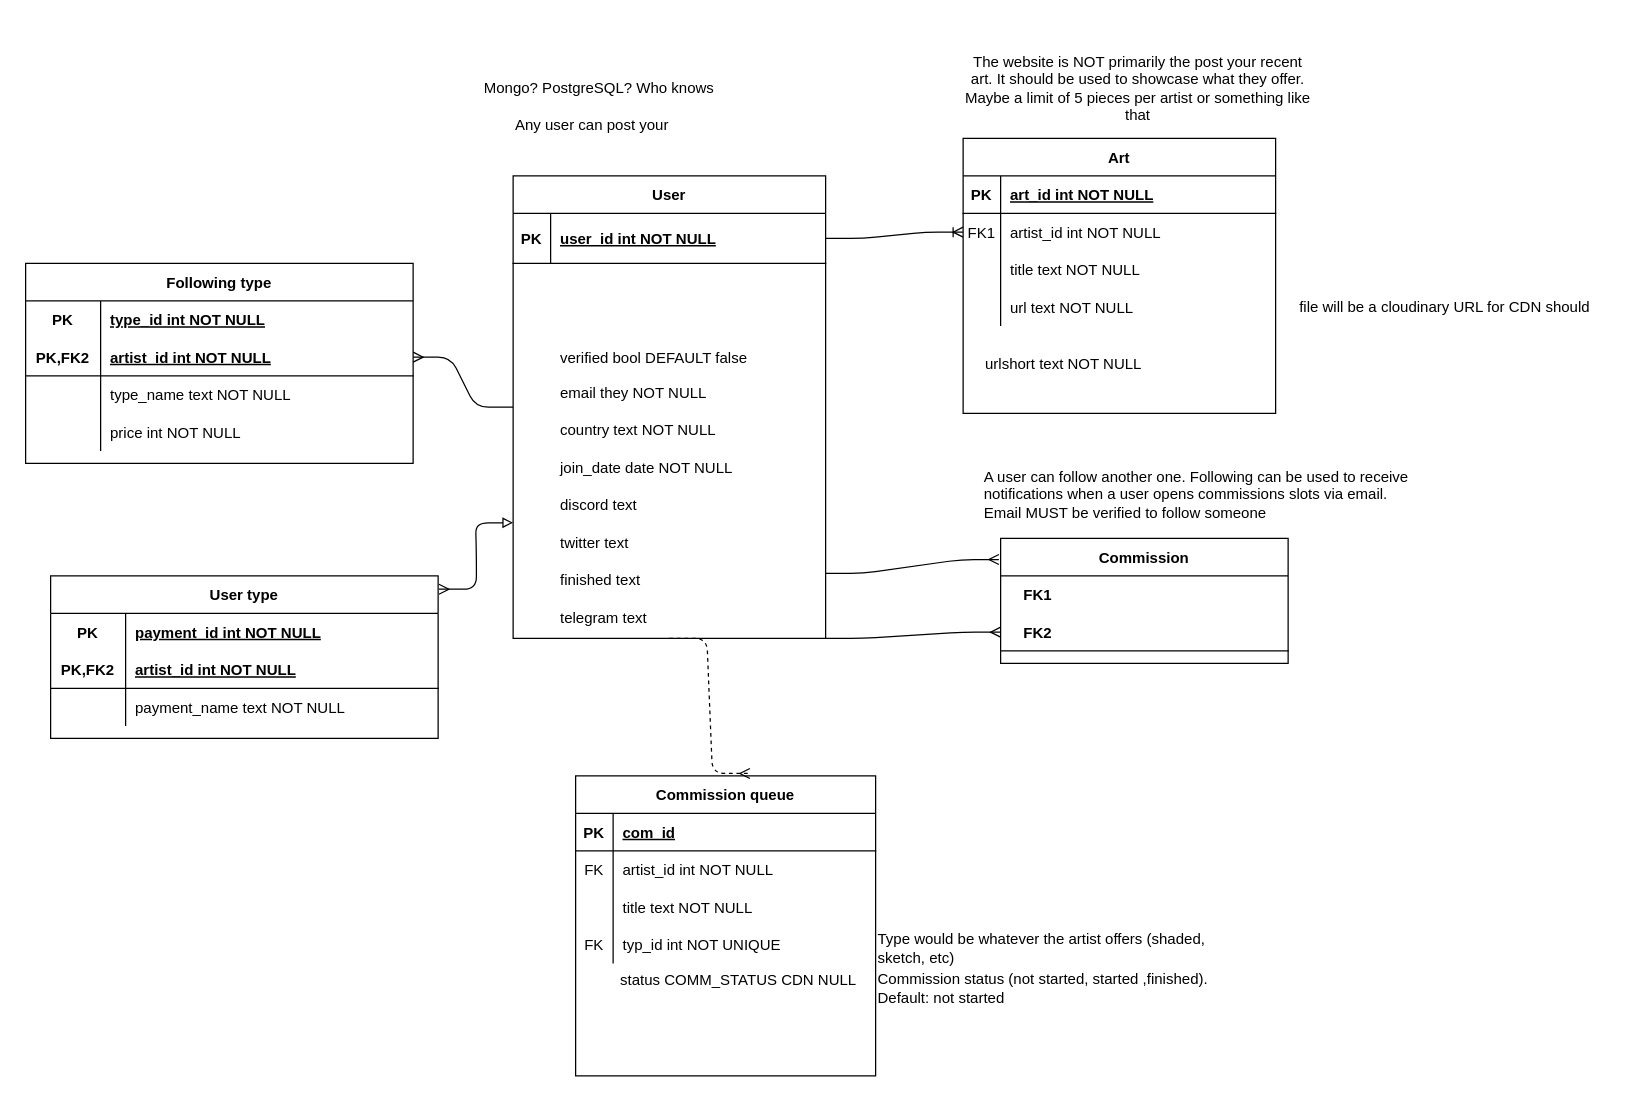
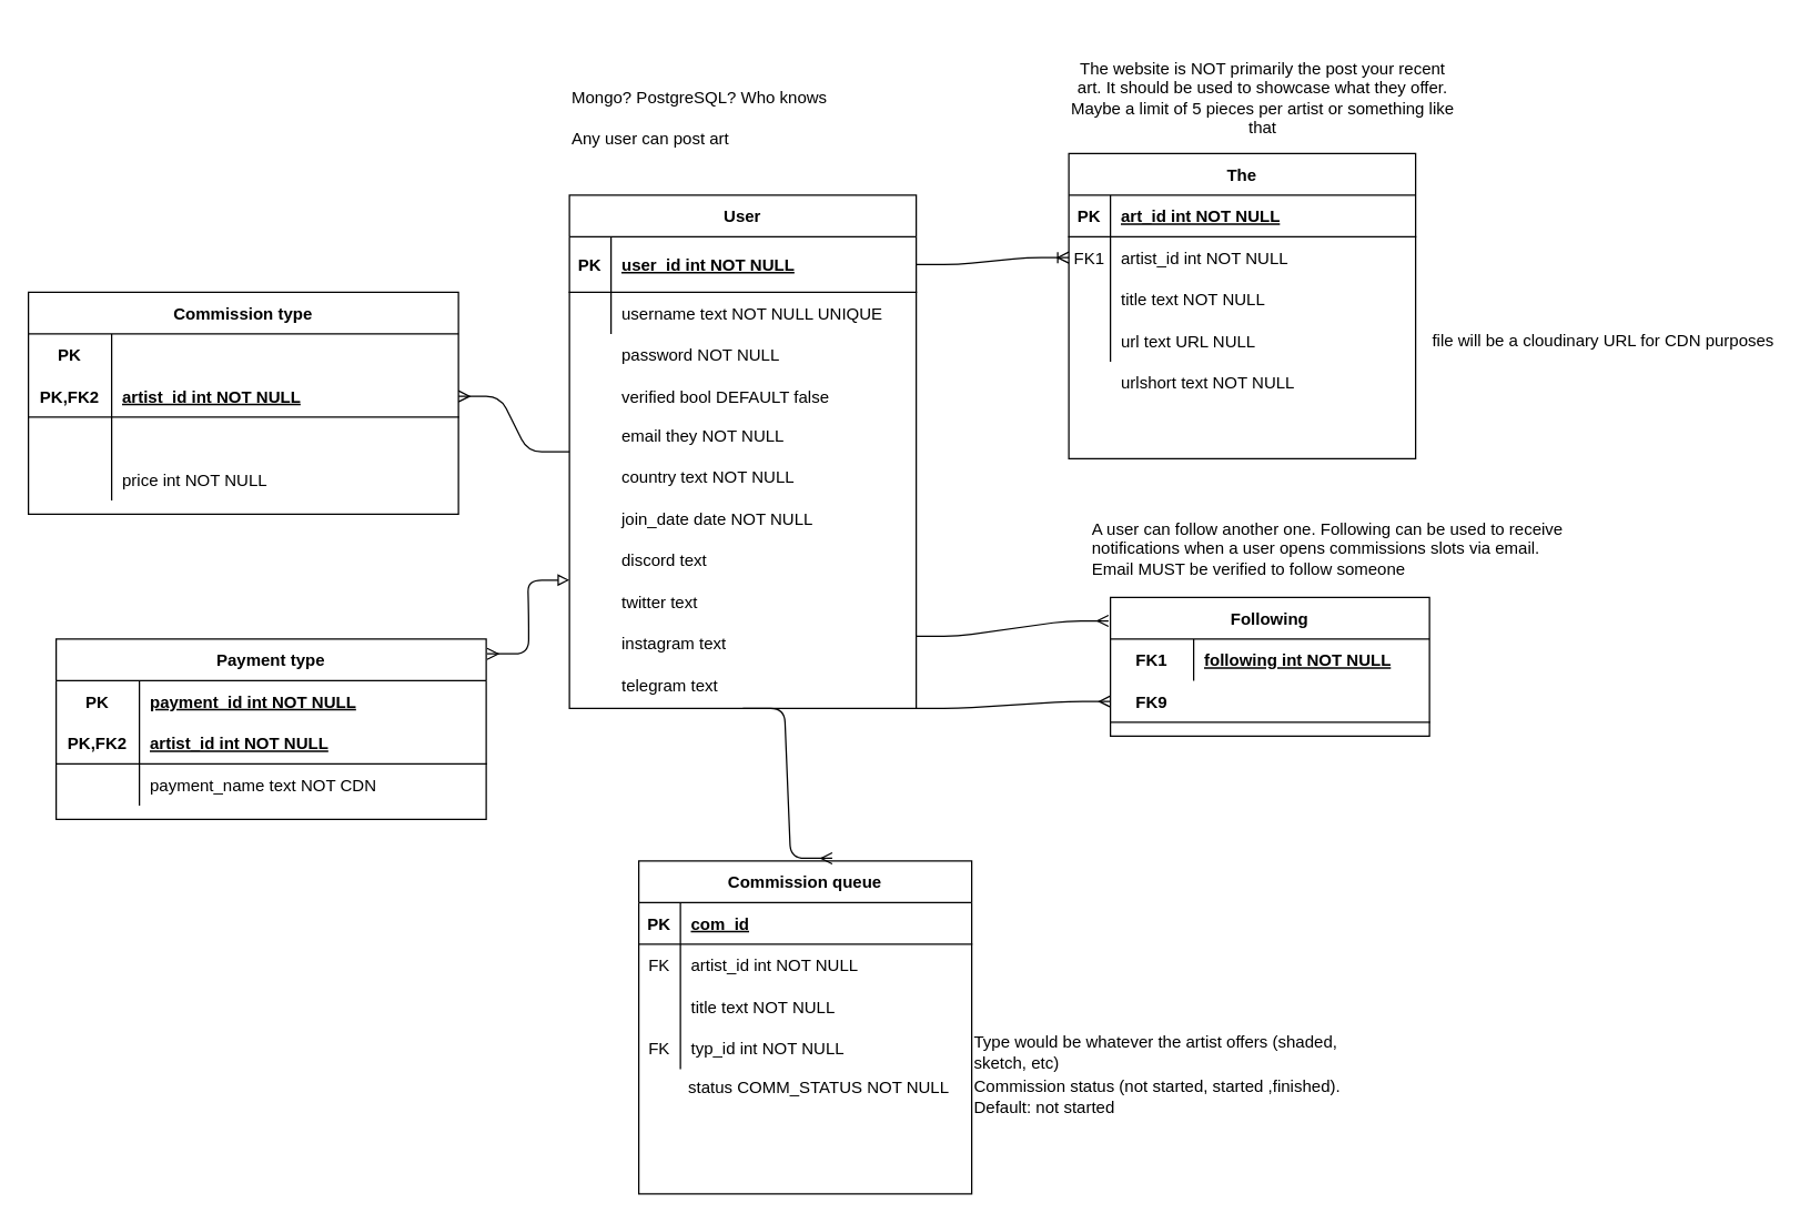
- <mxCell id="23" value="&lt;div align=&quot;left&quot;&gt;Mongo? PostgreSQL? Who knows&lt;/div&gt;" style="text;html=1;align=left;verticalAlign=middle;resizable=0;points=[];autosize=1;" parent="1" vertex="1"><mxGeometry x="385" y="60" width="200" height="20" as="geometry" /></mxCell>
+ <mxCell id="23" value="&lt;div align=&quot;left&quot;&gt;Mongo? PostgreSQL? Who knows&lt;/div&gt;" style="text;html=1;align=left;verticalAlign=middle;resizable=0;points=[];autosize=1;" parent="1" vertex="1"><mxGeometry x="410" y="60" width="200" height="20" as="geometry" /></mxCell>
- <mxCell id="30" value="&lt;div align=&quot;left&quot;&gt;Any user can post your&lt;/div&gt;" style="text;html=1;strokeColor=none;fillColor=none;align=left;verticalAlign=middle;whiteSpace=wrap;rounded=0;" parent="1" vertex="1"><mxGeometry x="410" y="90" width="250" height="20" as="geometry" /></mxCell>
+ <mxCell id="30" value="&lt;div align=&quot;left&quot;&gt;Any user can post art&lt;/div&gt;" style="text;html=1;strokeColor=none;fillColor=none;align=left;verticalAlign=middle;whiteSpace=wrap;rounded=0;" parent="1" vertex="1"><mxGeometry x="410" y="90" width="250" height="20" as="geometry" /></mxCell>
- <mxCell id="3" value="Art" style="shape=table;startSize=30;container=1;collapsible=1;childLayout=tableLayout;fixedRows=1;rowLines=0;fontStyle=1;align=center;resizeLast=1;" parent="1" vertex="1"><mxGeometry x="770" y="110" width="250" height="220" as="geometry" /></mxCell>
+ <mxCell id="3" value="The" style="shape=table;startSize=30;container=1;collapsible=1;childLayout=tableLayout;fixedRows=1;rowLines=0;fontStyle=1;align=center;resizeLast=1;" parent="1" vertex="1"><mxGeometry x="770" y="110" width="250" height="220" as="geometry" /></mxCell>
+ <mxCell id="22" value="username text NOT NULL UNIQUE" style="shape=partialRectangle;overflow=hidden;connectable=0;fillColor=none;top=0;left=0;bottom=0;right=0;align=left;spacingLeft=6;" parent="20" vertex="1"><mxGeometry x="30" width="220" height="30" as="geometry" /></mxCell>
- <mxCell id="59" value="Following type" style="shape=table;startSize=30;container=1;collapsible=1;childLayout=tableLayout;fixedRows=1;rowLines=0;fontStyle=1;align=center;resizeLast=1;" parent="1" vertex="1"><mxGeometry x="20" y="210" width="310" height="160" as="geometry" /></mxCell>
+ <mxCell id="59" value="Commission type" style="shape=table;startSize=30;container=1;collapsible=1;childLayout=tableLayout;fixedRows=1;rowLines=0;fontStyle=1;align=center;resizeLast=1;" parent="1" vertex="1"><mxGeometry x="20" y="210" width="310" height="160" as="geometry" /></mxCell>
- <mxCell id="29" value="file will be a cloudinary URL for CDN should" style="text;html=1;align=center;verticalAlign=middle;resizable=0;points=[];autosize=1;" parent="1" vertex="1"><mxGeometry x="1020" y="235" width="270" height="20" as="geometry" /></mxCell>
+ <mxCell id="29" value="file will be a cloudinary URL for CDN purposes" style="text;html=1;align=center;verticalAlign=middle;resizable=0;points=[];autosize=1;" parent="1" vertex="1"><mxGeometry x="1020" y="235" width="270" height="20" as="geometry" /></mxCell>
- <mxCell id="28" value="url text NOT NULL" style="shape=partialRectangle;overflow=hidden;connectable=0;fillColor=none;top=0;left=0;bottom=0;right=0;align=left;spacingLeft=6;" parent="1" vertex="1"><mxGeometry x="800" y="230" width="220" height="30" as="geometry" /></mxCell>
+ <mxCell id="28" value="url text URL NULL" style="shape=partialRectangle;overflow=hidden;connectable=0;fillColor=none;top=0;left=0;bottom=0;right=0;align=left;spacingLeft=6;" parent="1" vertex="1"><mxGeometry x="800" y="230" width="220" height="30" as="geometry" /></mxCell>
- <mxCell id="62" value="type_id int NOT NULL" style="shape=partialRectangle;connectable=0;fillColor=none;top=0;left=0;bottom=0;right=0;align=left;spacingLeft=6;fontStyle=5;overflow=hidden;" parent="60" vertex="1"><mxGeometry x="60" width="250" height="30" as="geometry" /></mxCell>
+ <mxCell id="32" value="password NOT NULL" style="shape=partialRectangle;overflow=hidden;connectable=0;fillColor=none;top=0;left=0;bottom=0;right=0;align=left;spacingLeft=6;" parent="1" vertex="1"><mxGeometry x="440" y="240" width="220" height="30" as="geometry" /></mxCell>
- <mxCell id="89" value="urlshort text NOT NULL" style="shape=partialRectangle;overflow=hidden;connectable=0;fillColor=none;top=0;left=0;bottom=0;right=0;align=left;spacingLeft=6;" vertex="1" parent="1"><mxGeometry x="780" y="275" width="220" height="30" as="geometry" /></mxCell>
+ <mxCell id="89" value="urlshort text NOT NULL" style="shape=partialRectangle;overflow=hidden;connectable=0;fillColor=none;top=0;left=0;bottom=0;right=0;align=left;spacingLeft=6;" vertex="1" parent="1"><mxGeometry x="800" y="260" width="220" height="30" as="geometry" /></mxCell>
- <mxCell id="68" value="type_name text NOT NULL" style="shape=partialRectangle;connectable=0;fillColor=none;top=0;left=0;bottom=0;right=0;align=left;spacingLeft=6;overflow=hidden;" parent="66" vertex="1"><mxGeometry x="60" width="250" height="30" as="geometry" /></mxCell>
- <mxCell id="53" value="Commission" style="shape=table;startSize=30;container=1;collapsible=1;childLayout=tableLayout;fixedRows=1;rowLines=0;fontStyle=1;align=center;resizeLast=1;" parent="1" vertex="1"><mxGeometry x="800" y="430" width="230" height="100" as="geometry" /></mxCell>
+ <mxCell id="53" value="Following" style="shape=table;startSize=30;container=1;collapsible=1;childLayout=tableLayout;fixedRows=1;rowLines=0;fontStyle=1;align=center;resizeLast=1;" parent="1" vertex="1"><mxGeometry x="800" y="430" width="230" height="100" as="geometry" /></mxCell>
- <mxCell id="86" value="finished text " style="shape=partialRectangle;overflow=hidden;connectable=0;fillColor=none;top=0;left=0;bottom=0;right=0;align=left;spacingLeft=6;" vertex="1" parent="1"><mxGeometry x="440" y="448" width="220" height="30" as="geometry" /></mxCell>
+ <mxCell id="86" value="instagram text " style="shape=partialRectangle;overflow=hidden;connectable=0;fillColor=none;top=0;left=0;bottom=0;right=0;align=left;spacingLeft=6;" vertex="1" parent="1"><mxGeometry x="440" y="448" width="220" height="30" as="geometry" /></mxCell>
+ <mxCell id="56" value="following int NOT NULL" style="shape=partialRectangle;connectable=0;fillColor=none;top=0;left=0;bottom=0;right=0;align=left;spacingLeft=6;fontStyle=5;overflow=hidden;" parent="54" vertex="1"><mxGeometry x="60" width="170" height="30" as="geometry" /></mxCell>
- <mxCell id="73" value="User type" style="shape=table;startSize=30;container=1;collapsible=1;childLayout=tableLayout;fixedRows=1;rowLines=0;fontStyle=1;align=center;resizeLast=1;" parent="1" vertex="1"><mxGeometry x="40" y="460" width="310" height="130" as="geometry" /></mxCell>
+ <mxCell id="73" value="Payment type" style="shape=table;startSize=30;container=1;collapsible=1;childLayout=tableLayout;fixedRows=1;rowLines=0;fontStyle=1;align=center;resizeLast=1;" parent="1" vertex="1"><mxGeometry x="40" y="460" width="310" height="130" as="geometry" /></mxCell>
- <mxCell id="58" value="FK2" style="shape=partialRectangle;connectable=0;fillColor=none;top=0;left=0;bottom=0;right=0;fontStyle=1;overflow=hidden;" parent="57" vertex="1"><mxGeometry width="60" height="30" as="geometry" /></mxCell>
+ <mxCell id="58" value="FK9" style="shape=partialRectangle;connectable=0;fillColor=none;top=0;left=0;bottom=0;right=0;fontStyle=1;overflow=hidden;" parent="57" vertex="1"><mxGeometry width="60" height="30" as="geometry" /></mxCell>
- <mxCell id="82" value="payment_name text NOT NULL" style="shape=partialRectangle;connectable=0;fillColor=none;top=0;left=0;bottom=0;right=0;align=left;spacingLeft=6;overflow=hidden;" parent="80" vertex="1"><mxGeometry x="60" width="250" height="30" as="geometry" /></mxCell>
+ <mxCell id="82" value="payment_name text NOT CDN" style="shape=partialRectangle;connectable=0;fillColor=none;top=0;left=0;bottom=0;right=0;align=left;spacingLeft=6;overflow=hidden;" parent="80" vertex="1"><mxGeometry x="60" width="250" height="30" as="geometry" /></mxCell>
- <mxCell id="49" value="" style="edgeStyle=entityRelationEdgeStyle;fontSize=12;html=1;endArrow=ERmany;entryX=0.581;entryY=-0.008;entryDx=0;entryDy=0;entryPerimeter=0;exitX=0.5;exitY=1;exitDx=0;exitDy=0;dashed=1;" parent="1" target="36" edge="1" source="16"><mxGeometry width="100" height="100" relative="1" as="geometry"><mxPoint x="529" y="530" as="sourcePoint" /><mxPoint x="541" y="590" as="targetPoint" /></mxGeometry></mxCell>
+ <mxCell id="49" value="" style="edgeStyle=entityRelationEdgeStyle;fontSize=12;html=1;endArrow=ERmany;entryX=0.581;entryY=-0.008;entryDx=0;entryDy=0;entryPerimeter=0;exitX=0.5;exitY=1;exitDx=0;exitDy=0;" parent="1" target="36" edge="1" source="16"><mxGeometry width="100" height="100" relative="1" as="geometry"><mxPoint x="529" y="530" as="sourcePoint" /><mxPoint x="541" y="590" as="targetPoint" /></mxGeometry></mxCell>
- <mxCell id="48" value="typ_id int NOT UNIQUE " style="shape=partialRectangle;connectable=0;fillColor=none;top=0;left=0;bottom=0;right=0;align=left;spacingLeft=6;overflow=hidden;" parent="46" vertex="1"><mxGeometry x="30" width="210" height="30" as="geometry" /></mxCell>
+ <mxCell id="48" value="typ_id int NOT NULL " style="shape=partialRectangle;connectable=0;fillColor=none;top=0;left=0;bottom=0;right=0;align=left;spacingLeft=6;overflow=hidden;" parent="46" vertex="1"><mxGeometry x="30" width="210" height="30" as="geometry" /></mxCell>
- <mxCell id="51" value="status COMM_STATUS CDN NULL" style="text;strokeColor=none;fillColor=none;spacingLeft=4;spacingRight=4;overflow=hidden;rotatable=0;points=[[0,0.5],[1,0.5]];portConstraint=eastwest;fontSize=12;" parent="1" vertex="1"><mxGeometry x="490" y="770" width="210" height="30" as="geometry" /></mxCell>
+ <mxCell id="51" value="status COMM_STATUS NOT NULL" style="text;strokeColor=none;fillColor=none;spacingLeft=4;spacingRight=4;overflow=hidden;rotatable=0;points=[[0,0.5],[1,0.5]];portConstraint=eastwest;fontSize=12;" parent="1" vertex="1"><mxGeometry x="490" y="770" width="210" height="30" as="geometry" /></mxCell>
